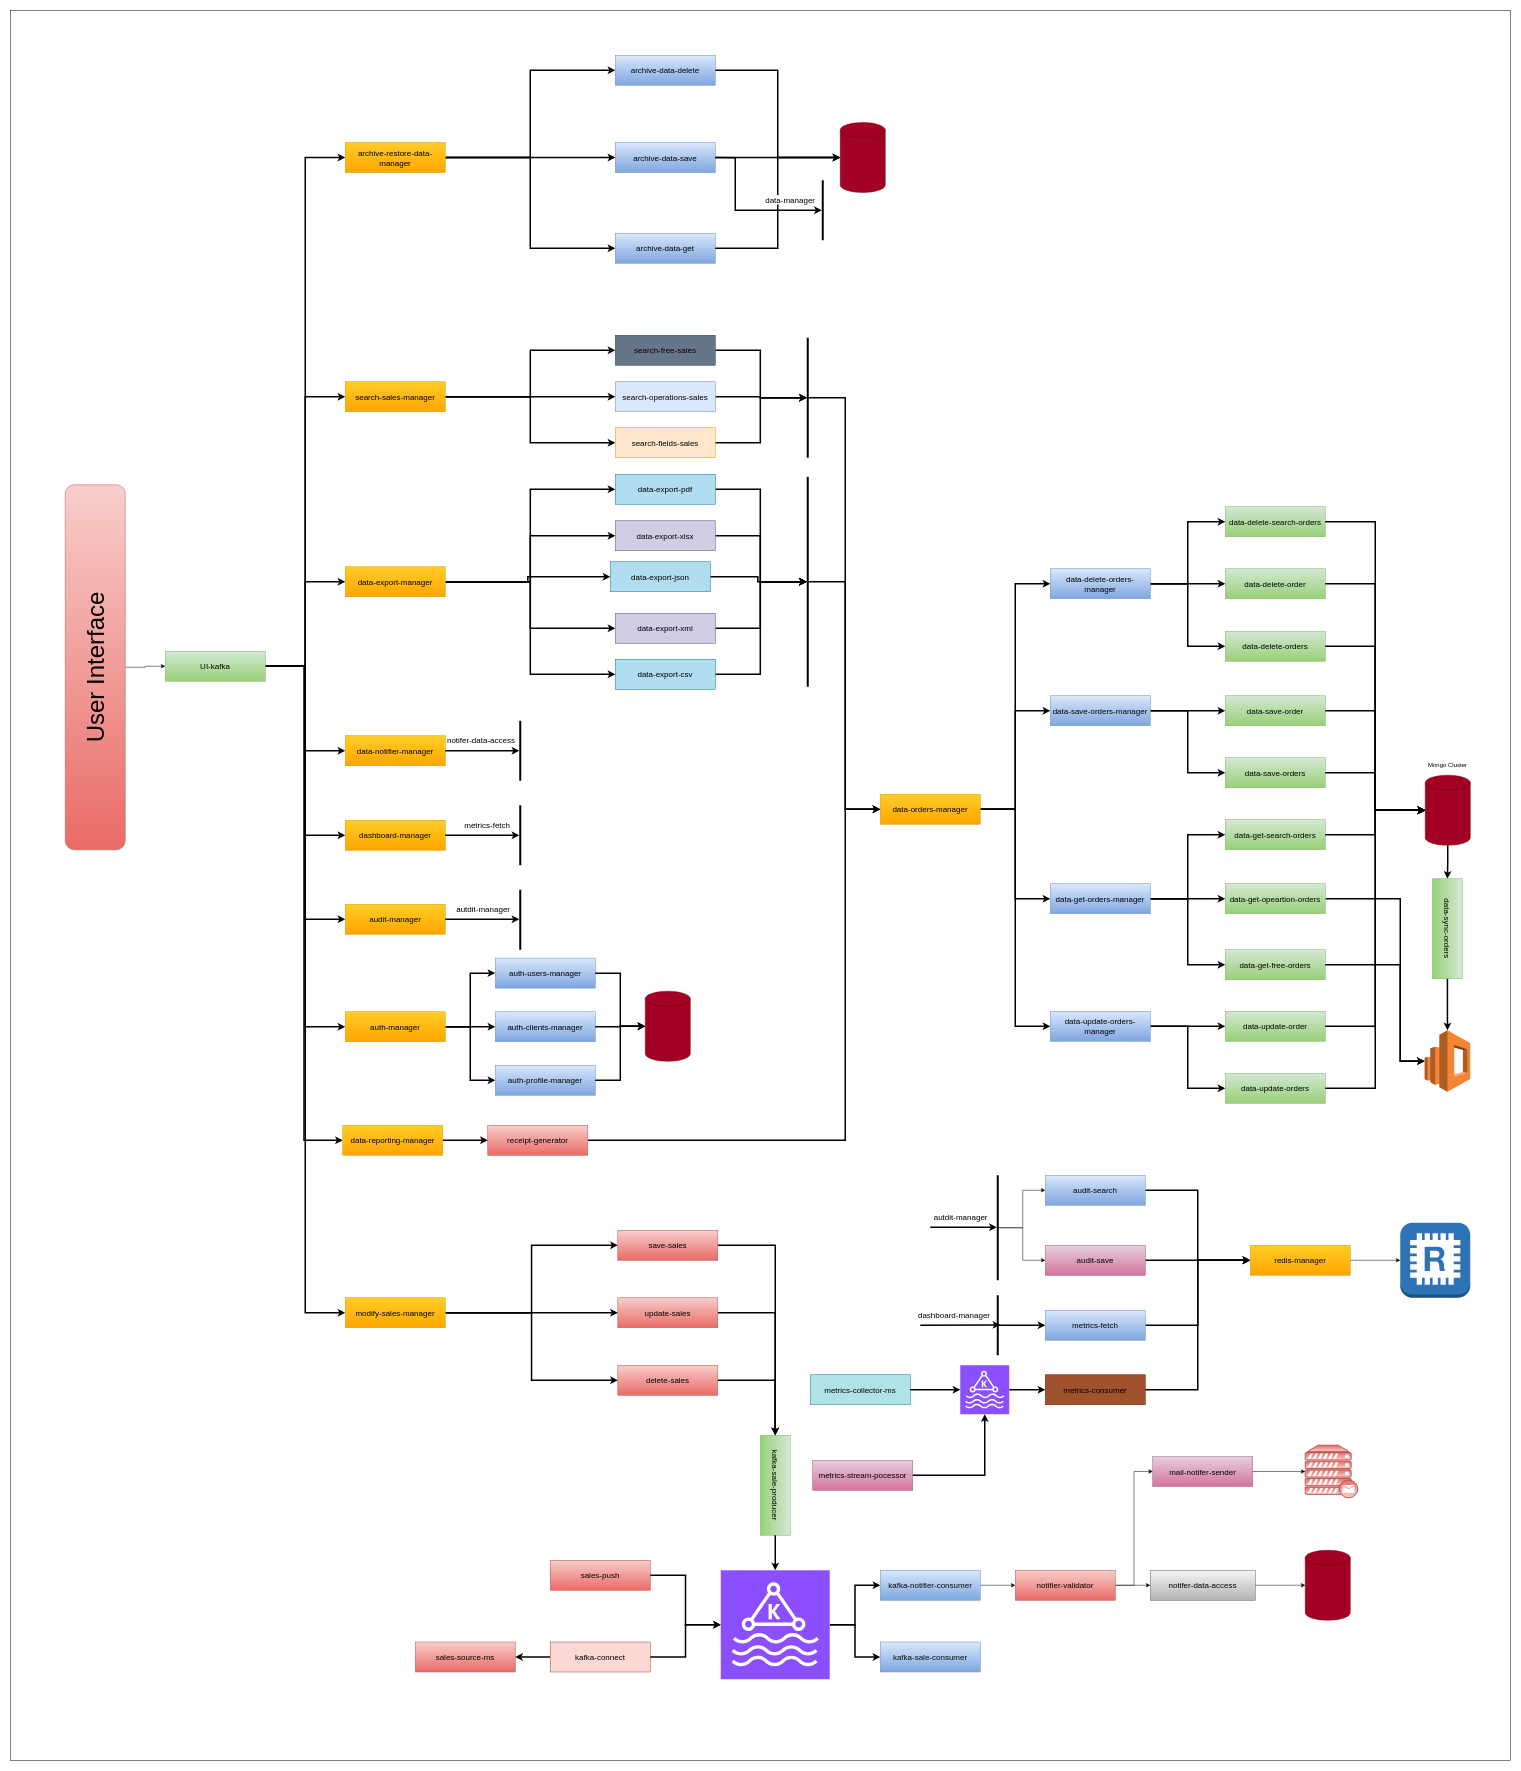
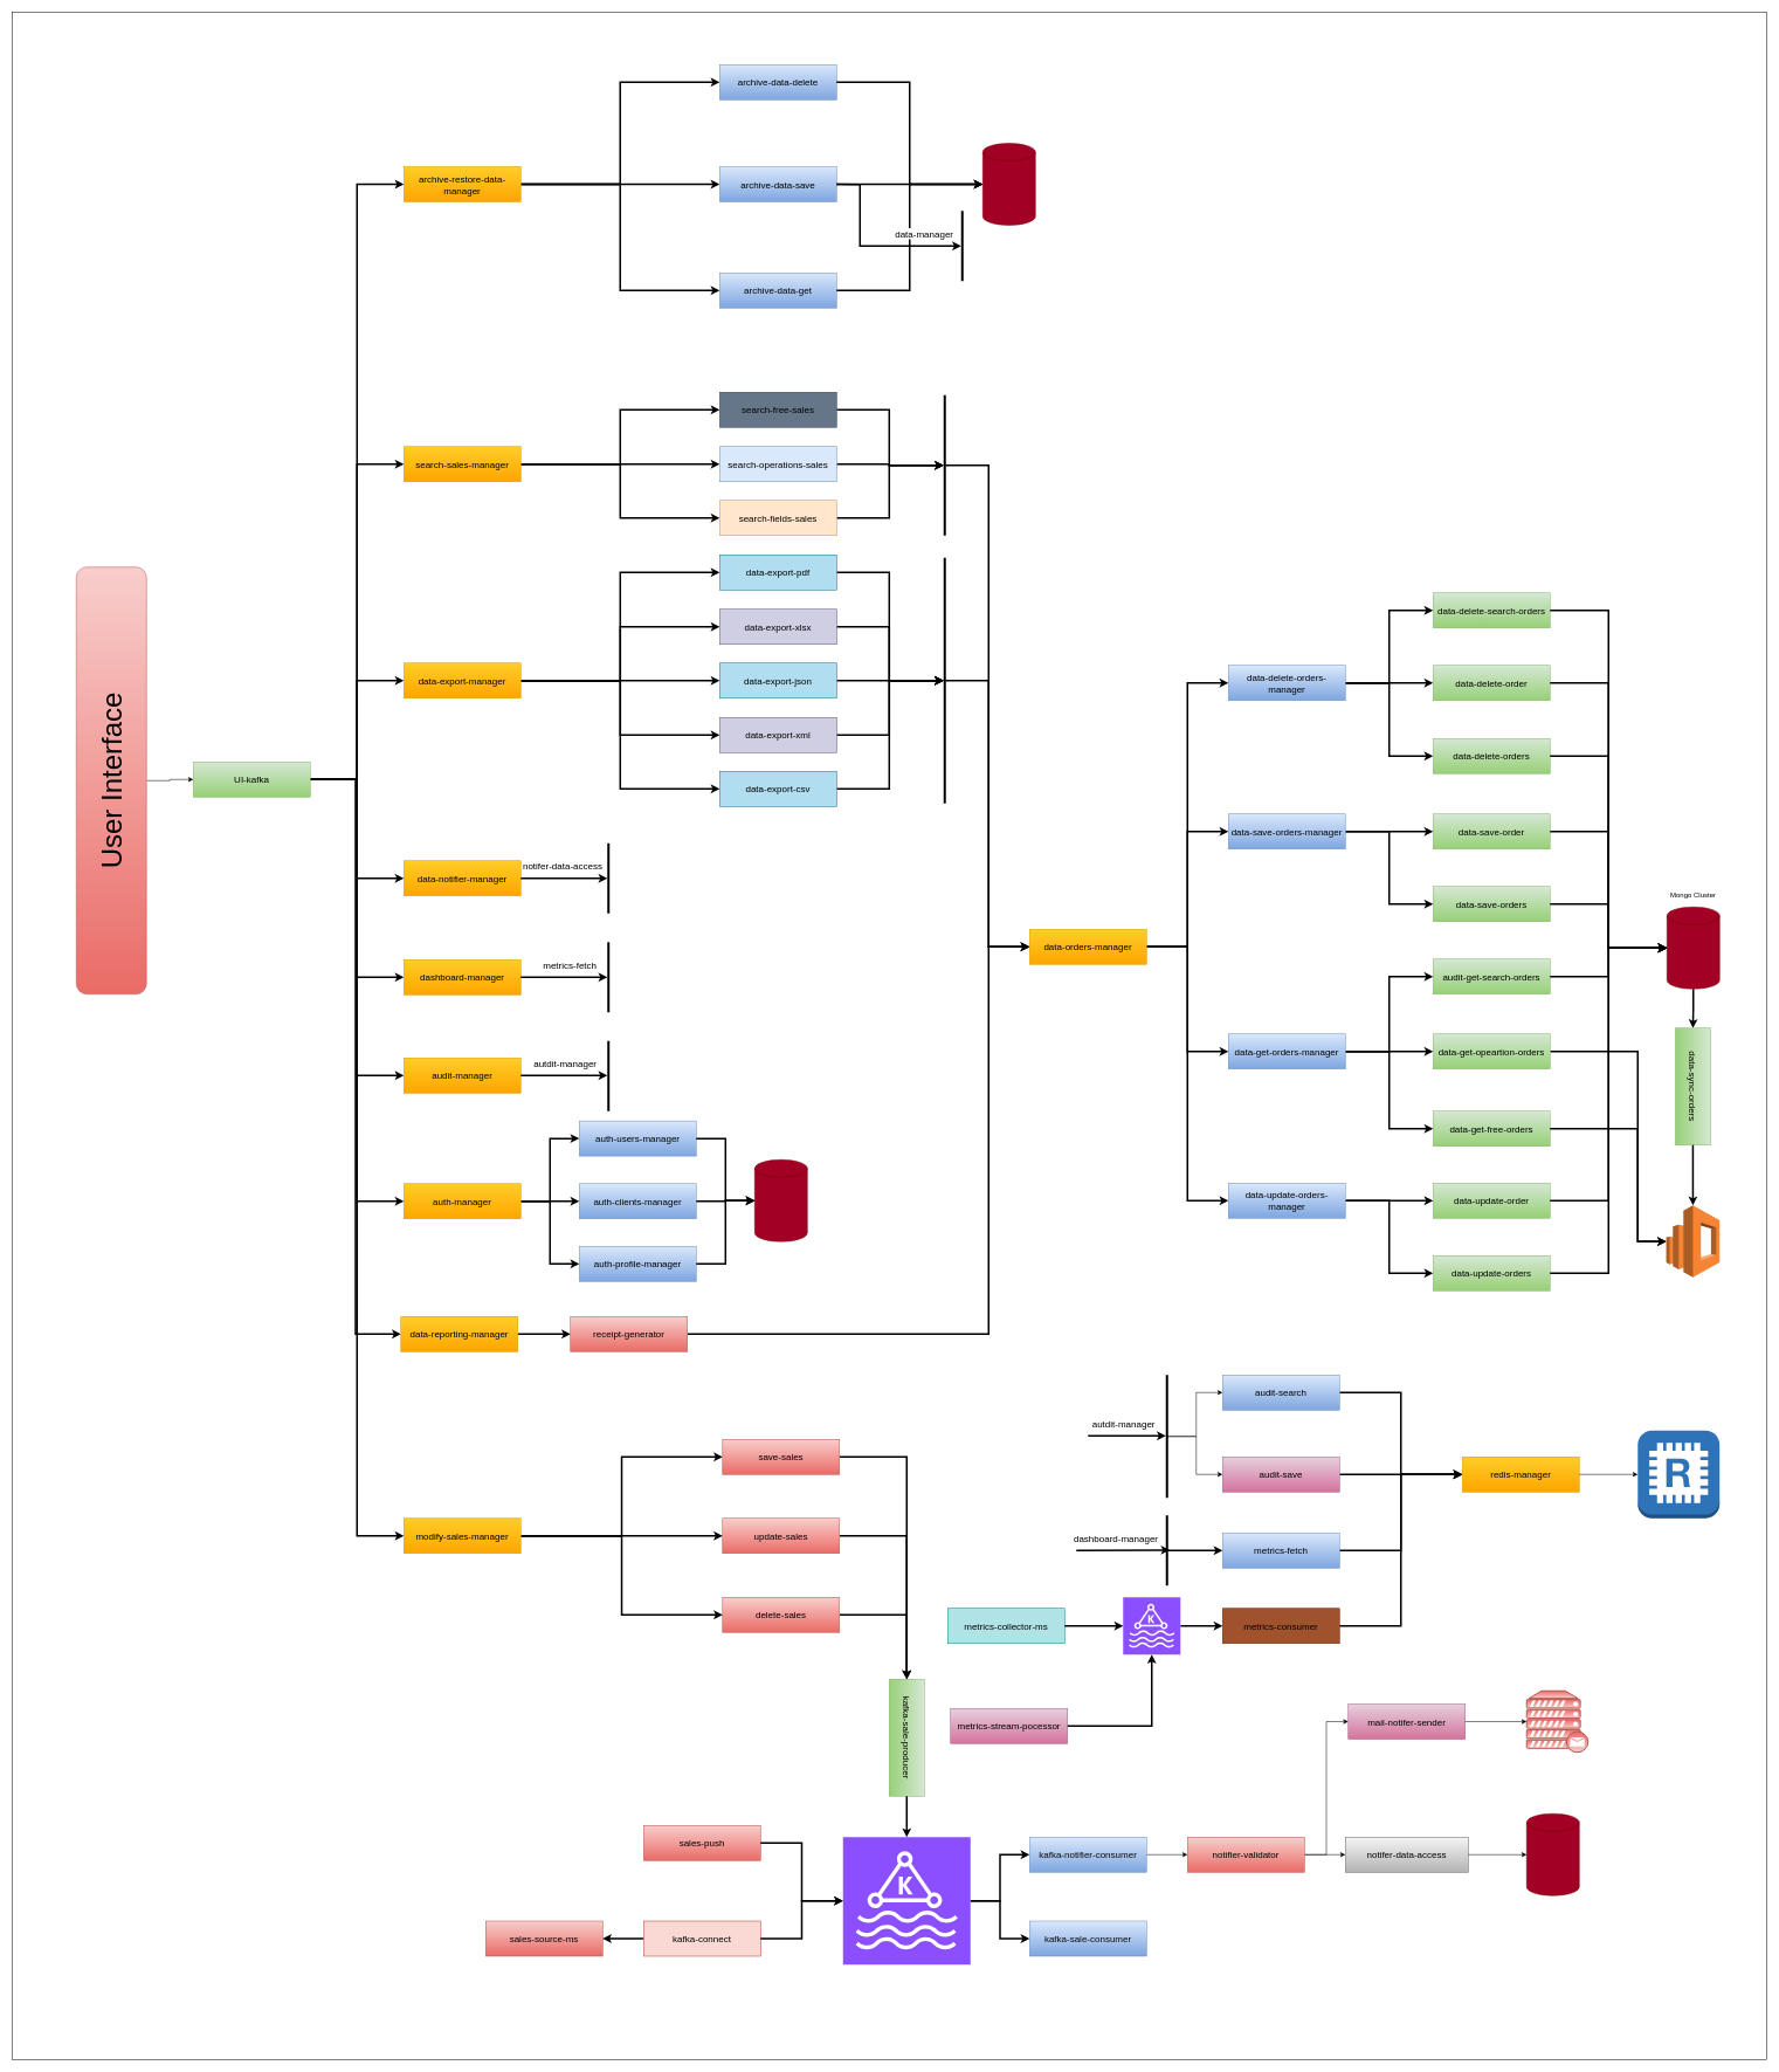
- <mxCell id="17" value="&lt;span style=&quot;color: rgb(0, 0, 0);&quot;&gt;&lt;font style=&quot;font-size: 16px;&quot;&gt;data-export-json&lt;/font&gt;&lt;/span&gt;" style="rounded=0;whiteSpace=wrap;html=1;fillColor=#b1ddf0;strokeColor=#10739e;" parent="1" vertex="1"><mxGeometry x="1220.09" y="1123" width="200" height="60" as="geometry" /></mxCell>
+ <mxCell id="17" value="&lt;span style=&quot;color: rgb(0, 0, 0);&quot;&gt;&lt;font style=&quot;font-size: 16px;&quot;&gt;data-export-json&lt;/font&gt;&lt;/span&gt;" style="rounded=0;whiteSpace=wrap;html=1;fillColor=#b1ddf0;strokeColor=#10739e;" parent="1" vertex="1"><mxGeometry x="1230.09" y="1133" width="200" height="60" as="geometry" /></mxCell>
- <mxCell id="76" value="&lt;font color=&quot;#000000&quot;&gt;&lt;span style=&quot;font-size: 16px;&quot;&gt;data-get-search-orders&lt;/span&gt;&lt;/font&gt;" style="rounded=0;whiteSpace=wrap;html=1;fillColor=#d5e8d4;strokeColor=#82b366;fontSize=19;gradientColor=#97d077;" parent="1" vertex="1"><mxGeometry x="2450" y="1639" width="200" height="60" as="geometry" /></mxCell>
+ <mxCell id="76" value="&lt;font color=&quot;#000000&quot;&gt;&lt;span style=&quot;font-size: 16px;&quot;&gt;audit-get-search-orders&lt;/span&gt;&lt;/font&gt;" style="rounded=0;whiteSpace=wrap;html=1;fillColor=#d5e8d4;strokeColor=#82b366;fontSize=19;gradientColor=#97d077;" parent="1" vertex="1"><mxGeometry x="2450" y="1639" width="200" height="60" as="geometry" /></mxCell>
